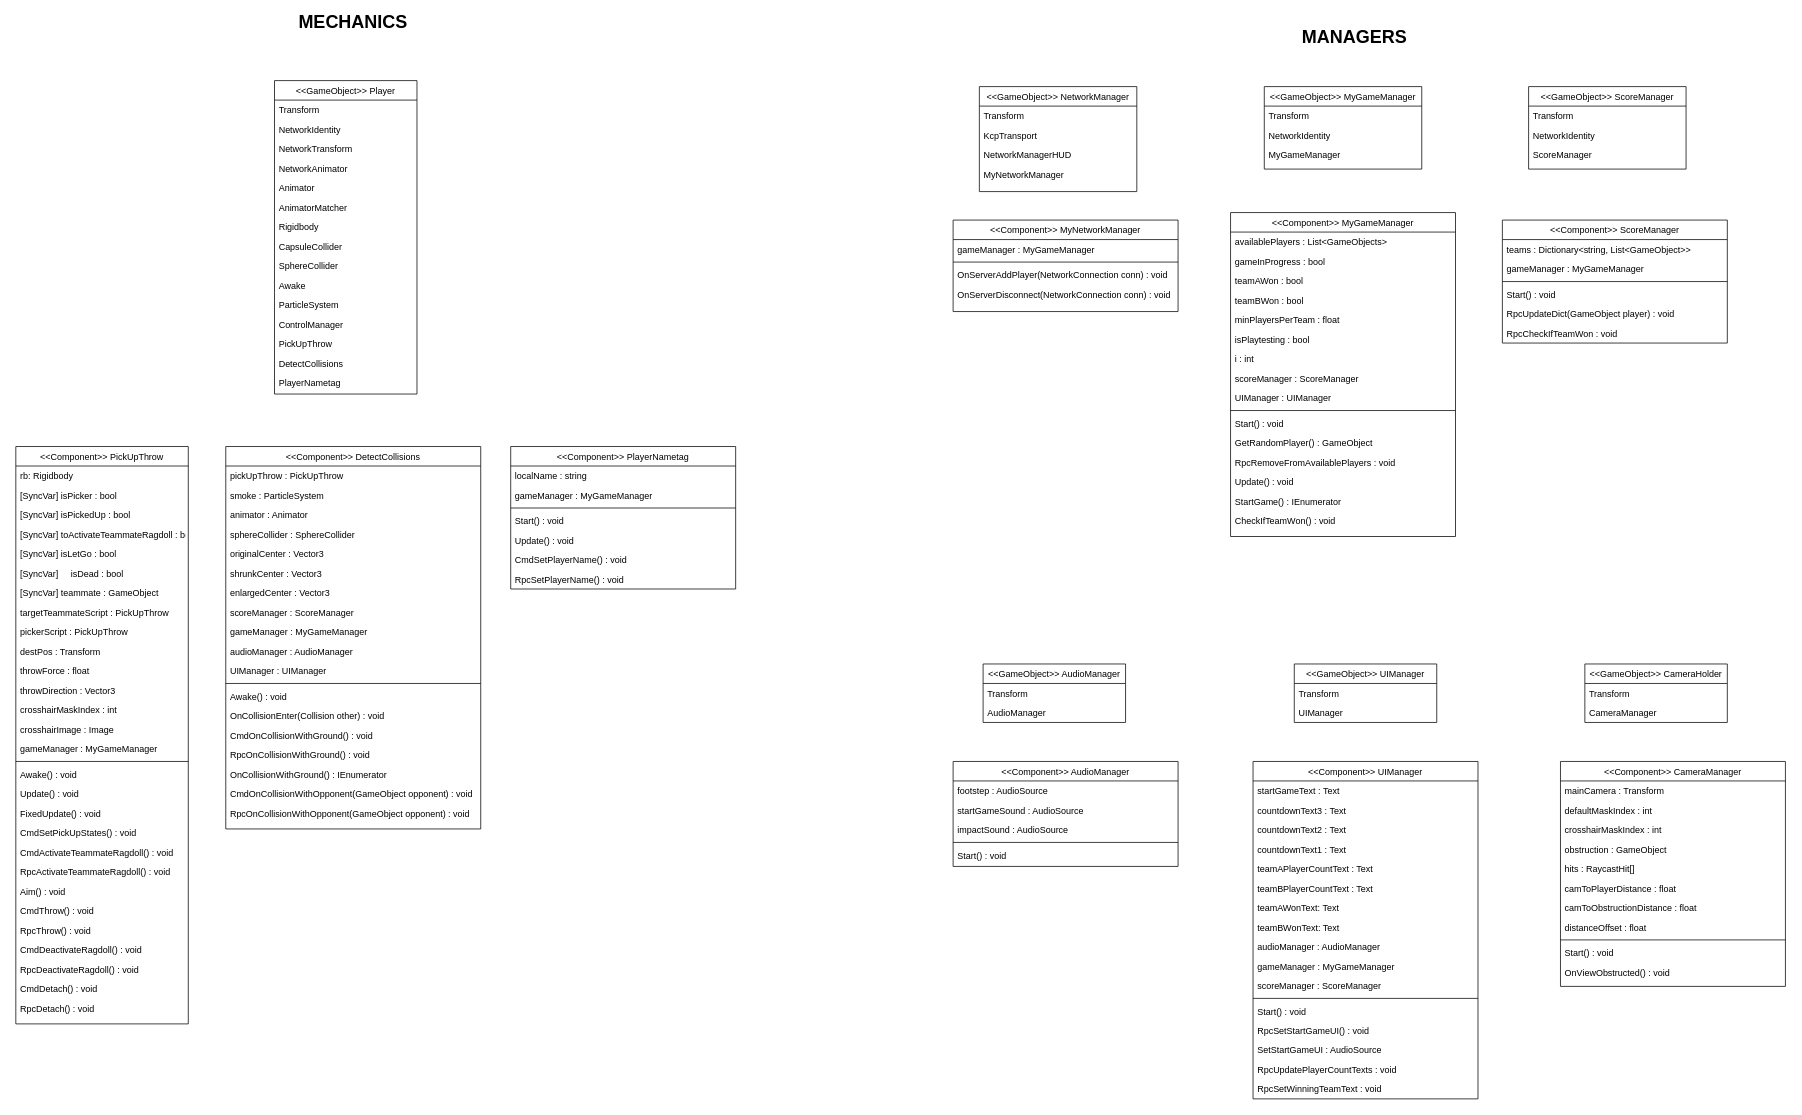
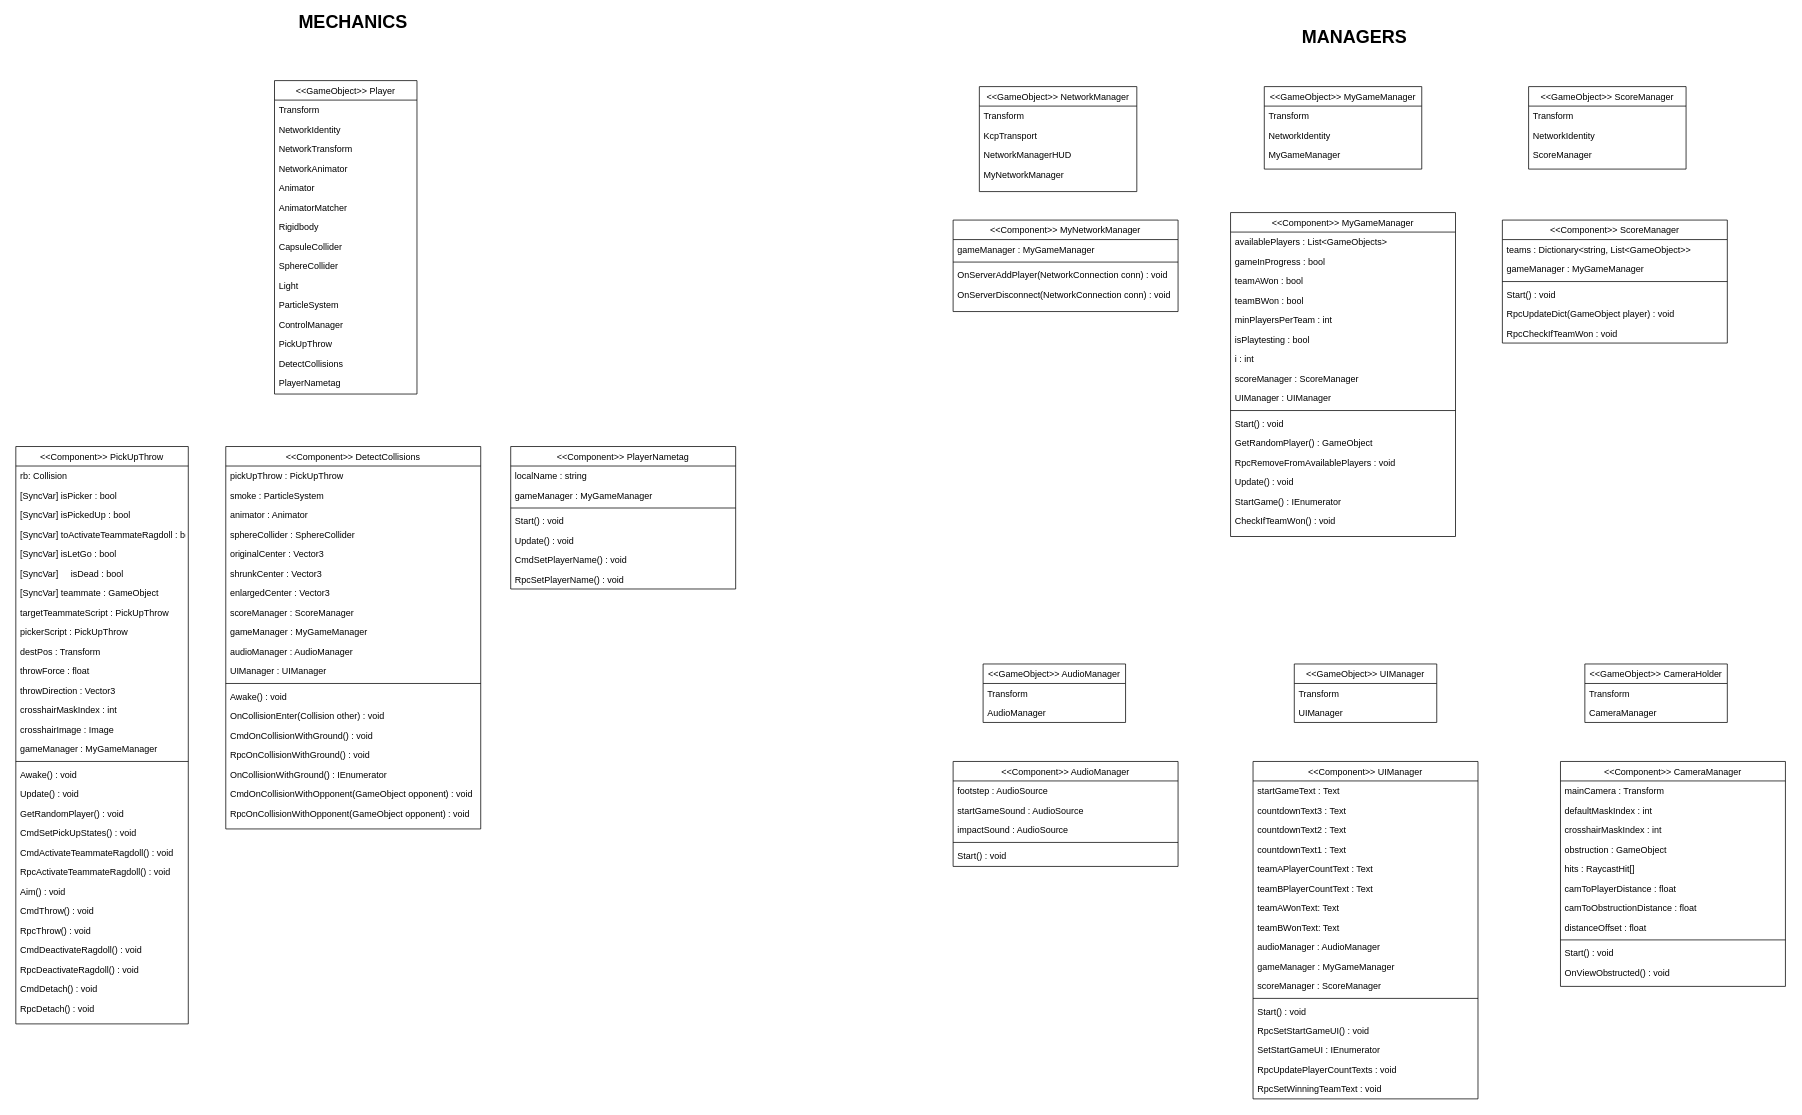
- <mxCell id="44" value="Awake" style="text;align=left;verticalAlign=top;spacingLeft=4;spacingRight=4;overflow=hidden;rotatable=0;points=[[0,0.5],[1,0.5]];portConstraint=eastwest;rounded=0;shadow=0;html=0;" parent="34" vertex="1"><mxGeometry y="260" width="190" height="26" as="geometry" /></mxCell>
+ <mxCell id="44" value="Light" style="text;align=left;verticalAlign=top;spacingLeft=4;spacingRight=4;overflow=hidden;rotatable=0;points=[[0,0.5],[1,0.5]];portConstraint=eastwest;rounded=0;shadow=0;html=0;" parent="34" vertex="1"><mxGeometry y="260" width="190" height="26" as="geometry" /></mxCell>
- <mxCell id="97" value="minPlayersPerTeam : float" style="text;align=left;verticalAlign=top;spacingLeft=4;spacingRight=4;overflow=hidden;rotatable=0;points=[[0,0.5],[1,0.5]];portConstraint=eastwest;" parent="92" vertex="1"><mxGeometry y="130" width="300" height="26" as="geometry" /></mxCell>
+ <mxCell id="97" value="minPlayersPerTeam : int" style="text;align=left;verticalAlign=top;spacingLeft=4;spacingRight=4;overflow=hidden;rotatable=0;points=[[0,0.5],[1,0.5]];portConstraint=eastwest;" parent="92" vertex="1"><mxGeometry y="130" width="300" height="26" as="geometry" /></mxCell>
- <mxCell id="51" value="rb: Rigidbody" style="text;align=left;verticalAlign=top;spacingLeft=4;spacingRight=4;overflow=hidden;rotatable=0;points=[[0,0.5],[1,0.5]];portConstraint=eastwest;rounded=0;shadow=0;html=0;" parent="50" vertex="1"><mxGeometry y="26" width="230" height="26" as="geometry" /></mxCell>
+ <mxCell id="51" value="rb: Collision" style="text;align=left;verticalAlign=top;spacingLeft=4;spacingRight=4;overflow=hidden;rotatable=0;points=[[0,0.5],[1,0.5]];portConstraint=eastwest;rounded=0;shadow=0;html=0;" parent="50" vertex="1"><mxGeometry y="26" width="230" height="26" as="geometry" /></mxCell>
- <mxCell id="69" value="FixedUpdate() : void" style="text;align=left;verticalAlign=top;spacingLeft=4;spacingRight=4;overflow=hidden;rotatable=0;points=[[0,0.5],[1,0.5]];portConstraint=eastwest;" parent="50" vertex="1"><mxGeometry y="476" width="230" height="26" as="geometry" /></mxCell>
+ <mxCell id="69" value="GetRandomPlayer() : void" style="text;align=left;verticalAlign=top;spacingLeft=4;spacingRight=4;overflow=hidden;rotatable=0;points=[[0,0.5],[1,0.5]];portConstraint=eastwest;" parent="50" vertex="1"><mxGeometry y="476" width="230" height="26" as="geometry" /></mxCell>
- <mxCell id="124" value="SetStartGameUI : AudioSource" style="text;align=left;verticalAlign=top;spacingLeft=4;spacingRight=4;overflow=hidden;rotatable=0;points=[[0,0.5],[1,0.5]];portConstraint=eastwest;rounded=0;shadow=0;html=0;" parent="109" vertex="1"><mxGeometry y="372" width="300" height="26" as="geometry" /></mxCell>
+ <mxCell id="124" value="SetStartGameUI : IEnumerator" style="text;align=left;verticalAlign=top;spacingLeft=4;spacingRight=4;overflow=hidden;rotatable=0;points=[[0,0.5],[1,0.5]];portConstraint=eastwest;rounded=0;shadow=0;html=0;" parent="109" vertex="1"><mxGeometry y="372" width="300" height="26" as="geometry" /></mxCell>
